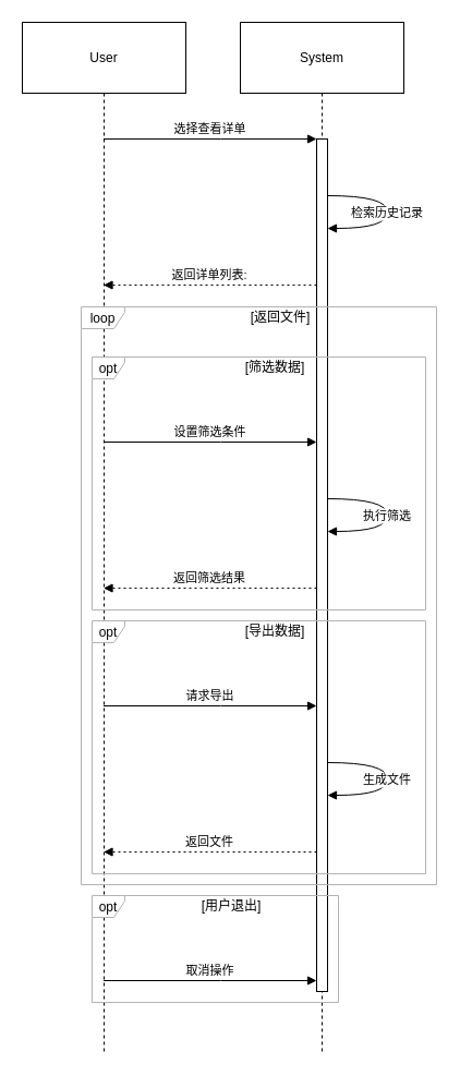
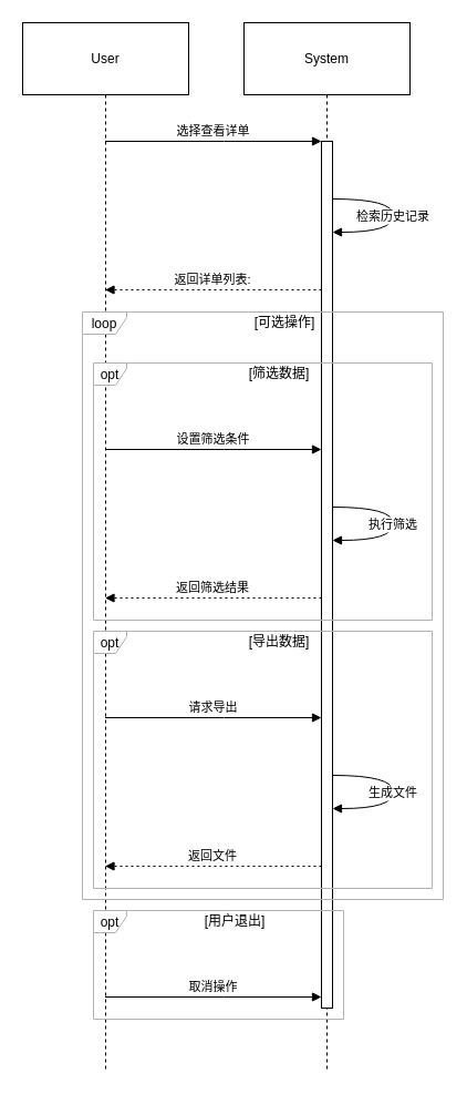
- <mxCell id="10" value="[返回文件]" style="text;strokeColor=none;fillColor=none;align=center;verticalAlign=middle;whiteSpace=wrap;" vertex="1" parent="9"><mxGeometry x="40" width="286" height="20" as="geometry" /></mxCell>
+ <mxCell id="10" value="[可选操作]" style="text;strokeColor=none;fillColor=none;align=center;verticalAlign=middle;whiteSpace=wrap;" vertex="1" parent="9"><mxGeometry x="40" width="286" height="20" as="geometry" /></mxCell>
